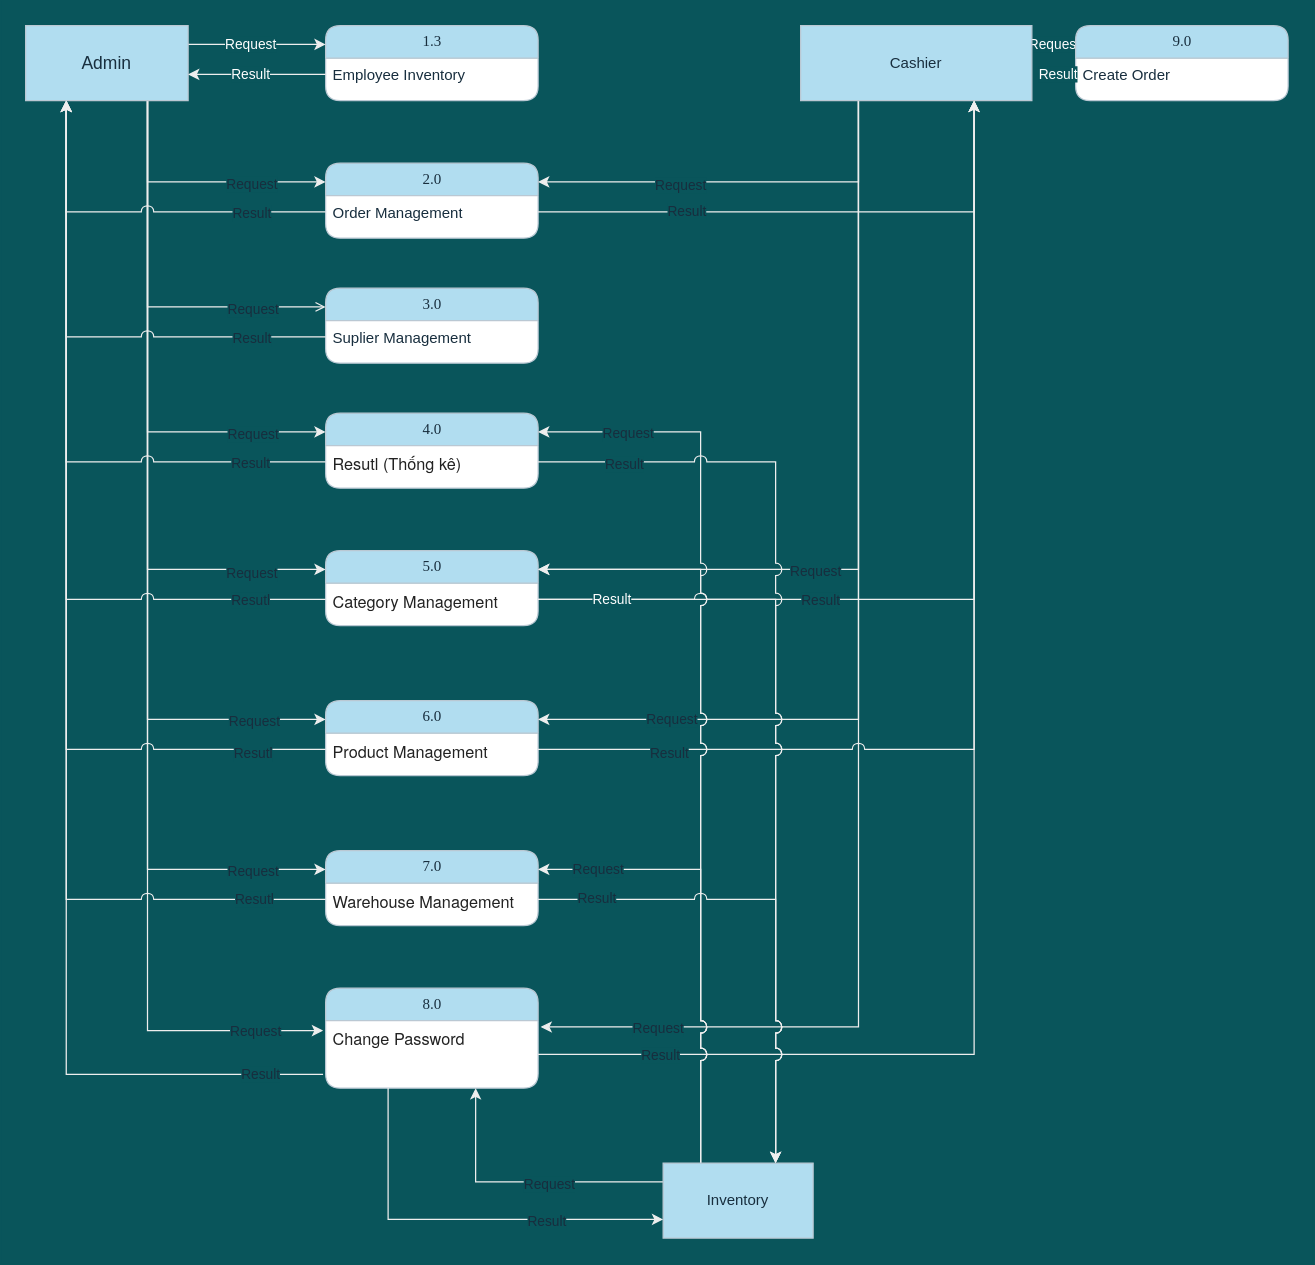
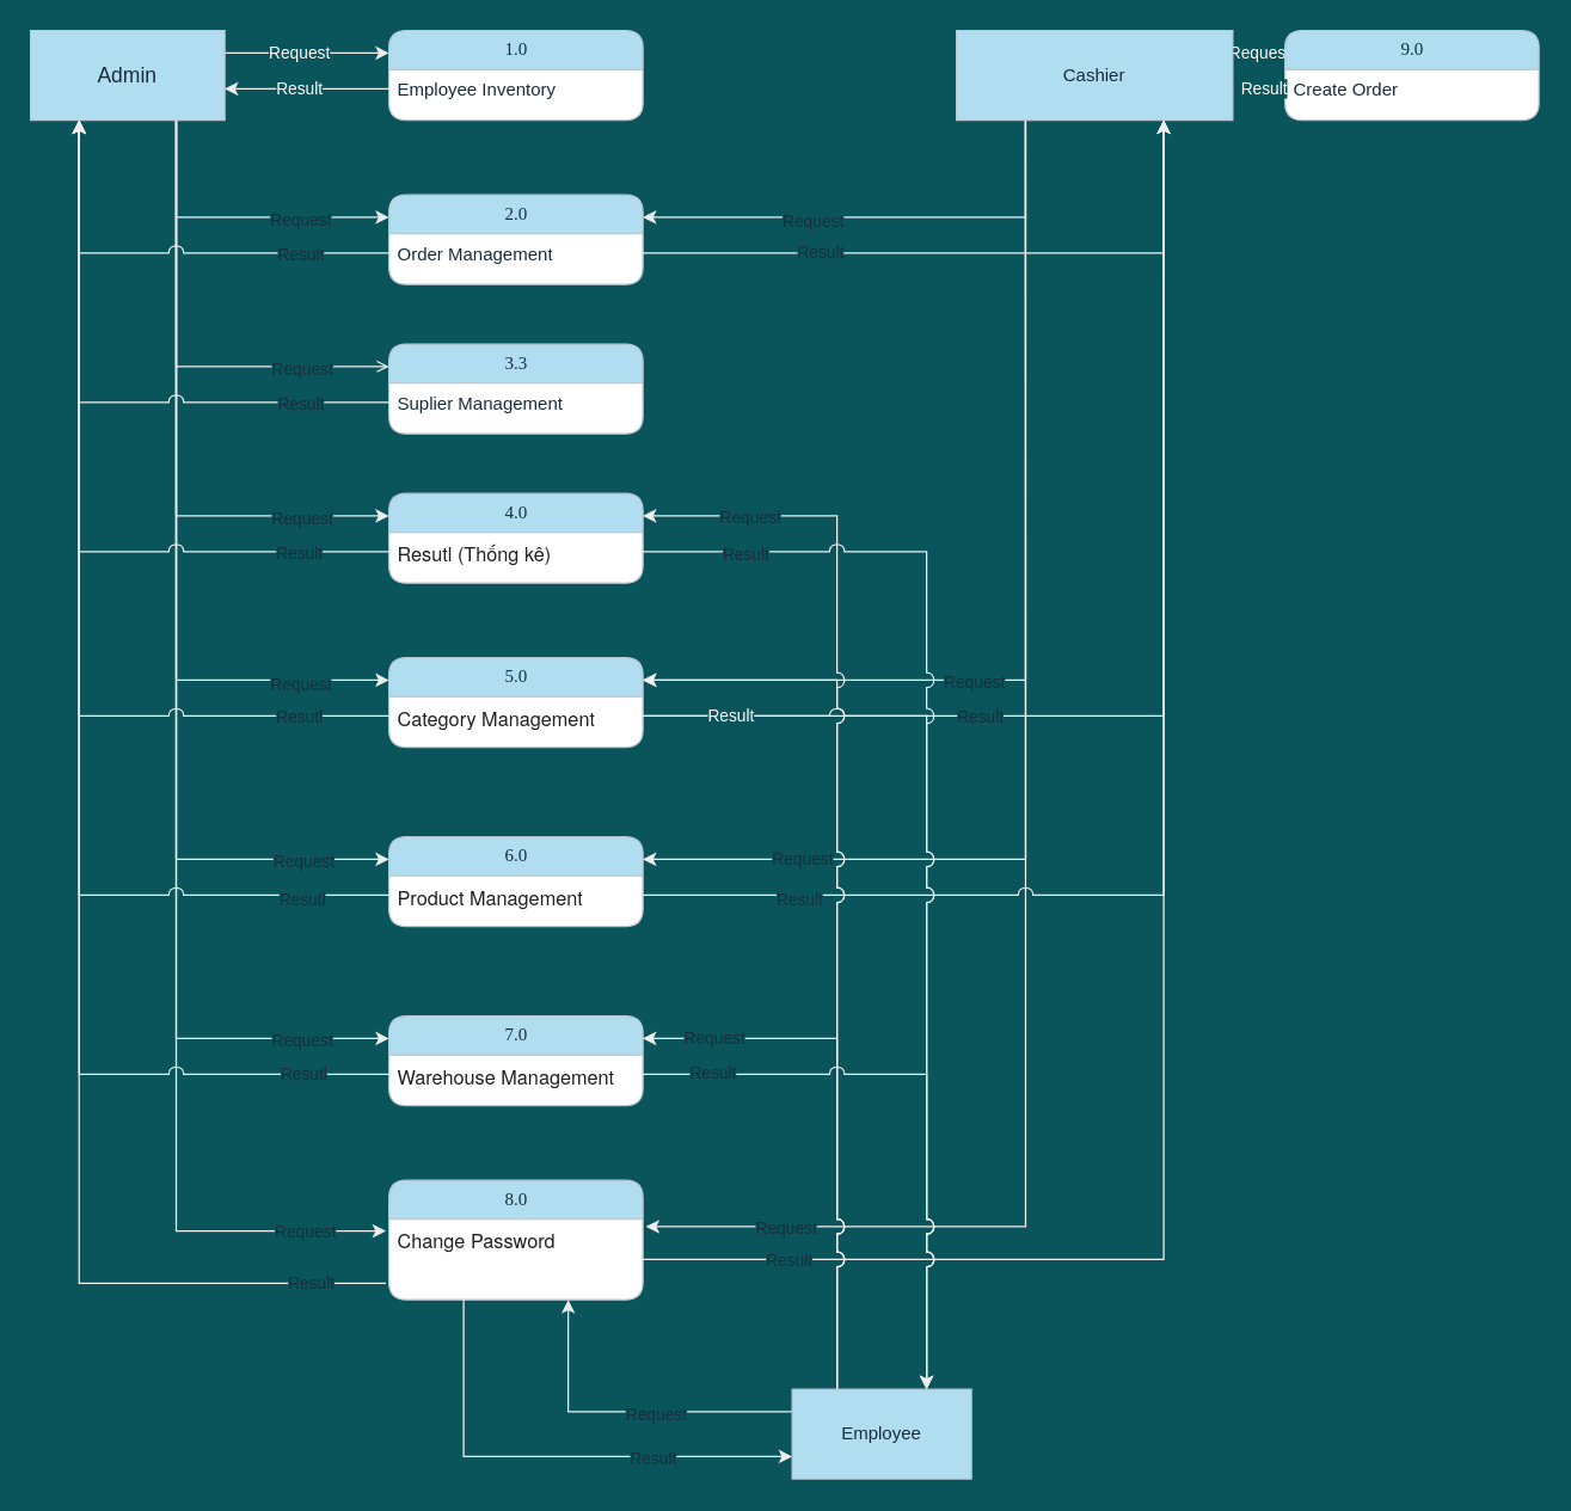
- <mxCell id="2" value="1.3" style="swimlane;html=1;fontStyle=0;childLayout=stackLayout;horizontal=1;startSize=26;fillColor=#B1DDF0;horizontalStack=0;resizeParent=1;resizeLast=0;collapsible=1;marginBottom=0;swimlaneFillColor=#ffffff;align=center;rounded=1;shadow=0;comic=0;labelBackgroundColor=none;strokeWidth=1;fontFamily=Verdana;fontSize=12;strokeColor=#BAC8D3;fontColor=#182E3E;" parent="1" vertex="1"><mxGeometry x="260" y="20" width="170" height="60" as="geometry" /></mxCell>
+ <mxCell id="2" value="1.0" style="swimlane;html=1;fontStyle=0;childLayout=stackLayout;horizontal=1;startSize=26;fillColor=#B1DDF0;horizontalStack=0;resizeParent=1;resizeLast=0;collapsible=1;marginBottom=0;swimlaneFillColor=#ffffff;align=center;rounded=1;shadow=0;comic=0;labelBackgroundColor=none;strokeWidth=1;fontFamily=Verdana;fontSize=12;strokeColor=#BAC8D3;fontColor=#182E3E;" parent="1" vertex="1"><mxGeometry x="260" y="20" width="170" height="60" as="geometry" /></mxCell>
- <mxCell id="23" value="3.0" style="swimlane;html=1;fontStyle=0;childLayout=stackLayout;horizontal=1;startSize=26;fillColor=#B1DDF0;horizontalStack=0;resizeParent=1;resizeLast=0;collapsible=1;marginBottom=0;swimlaneFillColor=#ffffff;align=center;rounded=1;shadow=0;comic=0;labelBackgroundColor=none;strokeWidth=1;fontFamily=Verdana;fontSize=12;strokeColor=#BAC8D3;fontColor=#182E3E;" parent="1" vertex="1"><mxGeometry x="260" y="230" width="170" height="60" as="geometry" /></mxCell>
+ <mxCell id="23" value="3.3" style="swimlane;html=1;fontStyle=0;childLayout=stackLayout;horizontal=1;startSize=26;fillColor=#B1DDF0;horizontalStack=0;resizeParent=1;resizeLast=0;collapsible=1;marginBottom=0;swimlaneFillColor=#ffffff;align=center;rounded=1;shadow=0;comic=0;labelBackgroundColor=none;strokeWidth=1;fontFamily=Verdana;fontSize=12;strokeColor=#BAC8D3;fontColor=#182E3E;" parent="1" vertex="1"><mxGeometry x="260" y="230" width="170" height="60" as="geometry" /></mxCell>
- <mxCell id="77" value="Inventory" style="rounded=0;whiteSpace=wrap;html=1;fillColor=#B1DDF0;strokeColor=#BAC8D3;fontColor=#182E3E;" parent="1" vertex="1"><mxGeometry x="530" y="930" width="120" height="60" as="geometry" /></mxCell>
+ <mxCell id="77" value="Employee" style="rounded=0;whiteSpace=wrap;html=1;fillColor=#B1DDF0;strokeColor=#BAC8D3;fontColor=#182E3E;" parent="1" vertex="1"><mxGeometry x="530" y="930" width="120" height="60" as="geometry" /></mxCell>
